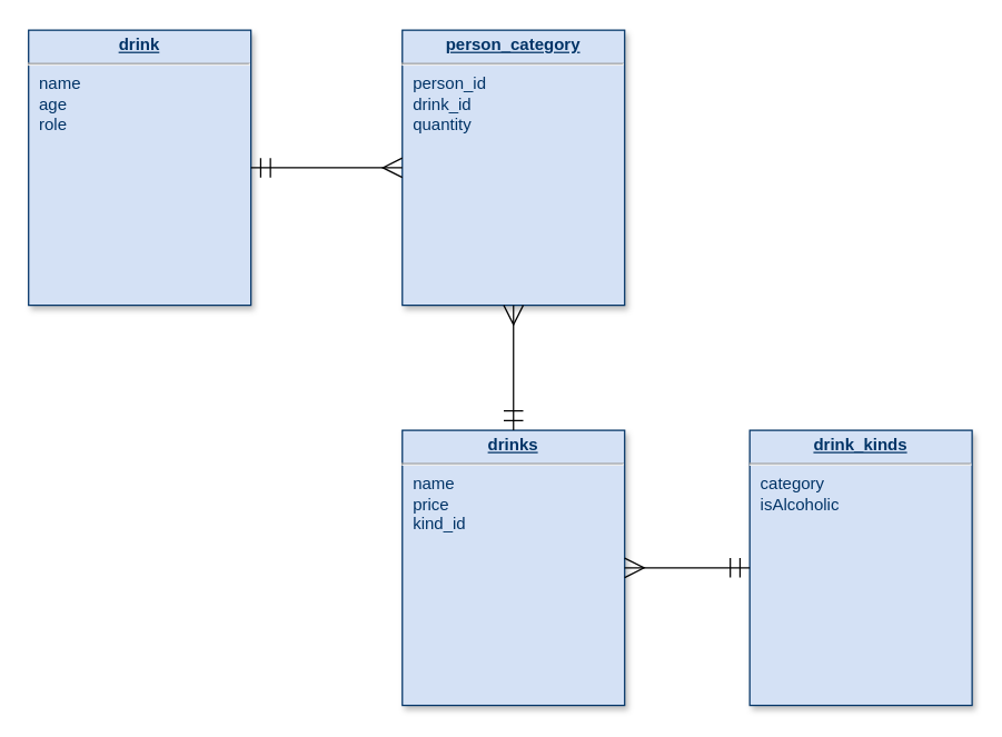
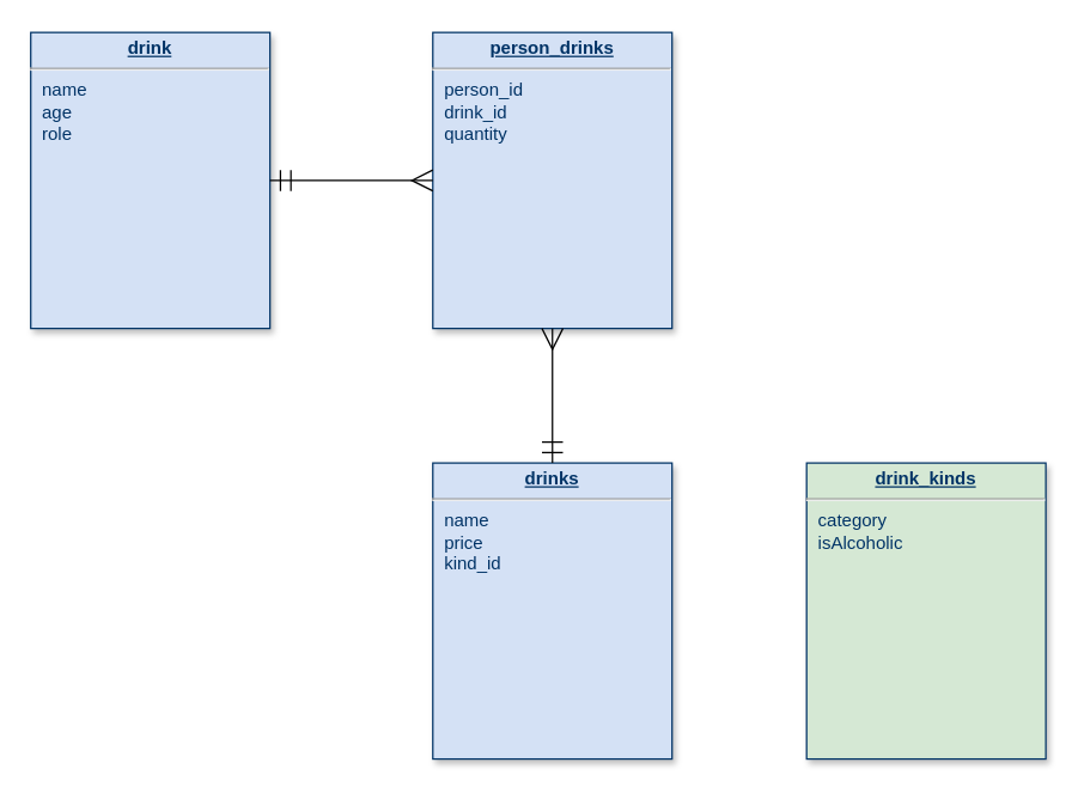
- <mxCell id="2" value="&lt;p style=&quot;margin: 4px 0px 0px; text-align: center; text-decoration: underline;&quot;&gt;&lt;strong&gt;person_category&lt;/strong&gt;&lt;/p&gt;&lt;hr&gt;&lt;p style=&quot;margin: 0px; margin-left: 8px;&quot;&gt;person_id&lt;/p&gt;&lt;p style=&quot;margin: 0px; margin-left: 8px;&quot;&gt;drink_id&lt;/p&gt;&lt;p style=&quot;margin: 0px; margin-left: 8px;&quot;&gt;quantity&lt;/p&gt;" style="verticalAlign=top;align=left;overflow=fill;fontSize=12;fontFamily=Helvetica;html=1;strokeColor=#003366;shadow=1;fillColor=#D4E1F5;fontColor=#003366" parent="1" vertex="1"><mxGeometry x="289" y="20.96" width="160" height="198.04" as="geometry" /></mxCell>
+ <mxCell id="2" value="&lt;p style=&quot;margin: 4px 0px 0px; text-align: center; text-decoration: underline;&quot;&gt;&lt;strong&gt;person_drinks&lt;/strong&gt;&lt;/p&gt;&lt;hr&gt;&lt;p style=&quot;margin: 0px; margin-left: 8px;&quot;&gt;person_id&lt;/p&gt;&lt;p style=&quot;margin: 0px; margin-left: 8px;&quot;&gt;drink_id&lt;/p&gt;&lt;p style=&quot;margin: 0px; margin-left: 8px;&quot;&gt;quantity&lt;/p&gt;" style="verticalAlign=top;align=left;overflow=fill;fontSize=12;fontFamily=Helvetica;html=1;strokeColor=#003366;shadow=1;fillColor=#D4E1F5;fontColor=#003366" parent="1" vertex="1"><mxGeometry x="289" y="20.96" width="160" height="198.04" as="geometry" /></mxCell>
- <mxCell id="8" value="" style="endArrow=ERmandOne;endSize=12;startArrow=ERmany;startSize=12;startFill=0;edgeStyle=orthogonalEdgeStyle;exitX=1;exitY=0.5;rounded=0;exitDx=0;exitDy=0;endFill=0;entryX=0;entryY=0.5;entryDx=0;entryDy=0;" parent="1" source="5" target="7" edge="1"><mxGeometry x="769.36" y="450" as="geometry"><mxPoint x="379" y="319" as="sourcePoint" /><mxPoint x="379" y="229" as="targetPoint" /></mxGeometry></mxCell>
- <mxCell id="7" value="&lt;p style=&quot;margin: 4px 0px 0px; text-align: center; text-decoration: underline;&quot;&gt;&lt;strong&gt;drink_kinds&lt;/strong&gt;&lt;/p&gt;&lt;hr&gt;&lt;p style=&quot;margin: 0px; margin-left: 8px;&quot;&gt;category&lt;/p&gt;&lt;p style=&quot;margin: 0px; margin-left: 8px;&quot;&gt;isAlcoholic&lt;/p&gt;" style="verticalAlign=top;align=left;overflow=fill;fontSize=12;fontFamily=Helvetica;html=1;strokeColor=#003366;shadow=1;fillColor=#D4E1F5;fontColor=#003366" parent="1" vertex="1"><mxGeometry x="539" y="309" width="160" height="198.04" as="geometry" /></mxCell>
+ <mxCell id="7" value="&lt;p style=&quot;margin: 4px 0px 0px; text-align: center; text-decoration: underline;&quot;&gt;&lt;strong&gt;drink_kinds&lt;/strong&gt;&lt;/p&gt;&lt;hr&gt;&lt;p style=&quot;margin: 0px; margin-left: 8px;&quot;&gt;category&lt;/p&gt;&lt;p style=&quot;margin: 0px; margin-left: 8px;&quot;&gt;isAlcoholic&lt;/p&gt;" style="verticalAlign=top;align=left;overflow=fill;fontSize=12;fontFamily=Helvetica;html=1;strokeColor=#003366;shadow=1;fillColor=#d5e8d4;fontColor=#003366;" parent="1" vertex="1"><mxGeometry x="539" y="309" width="160" height="198.04" as="geometry" /></mxCell>
